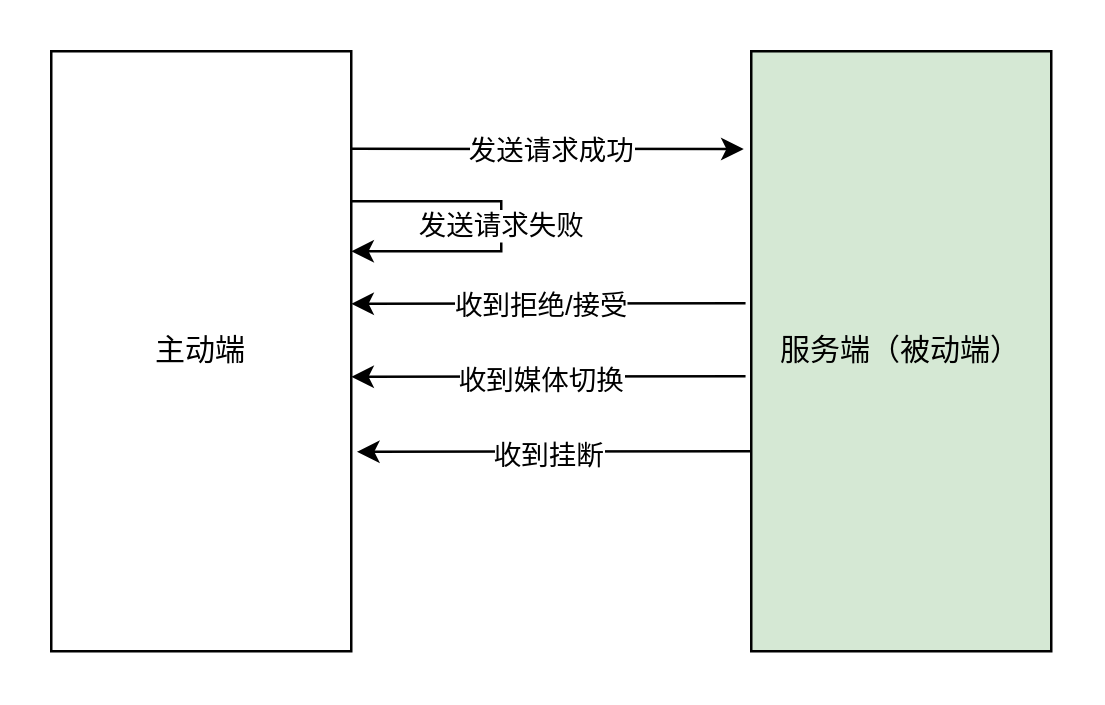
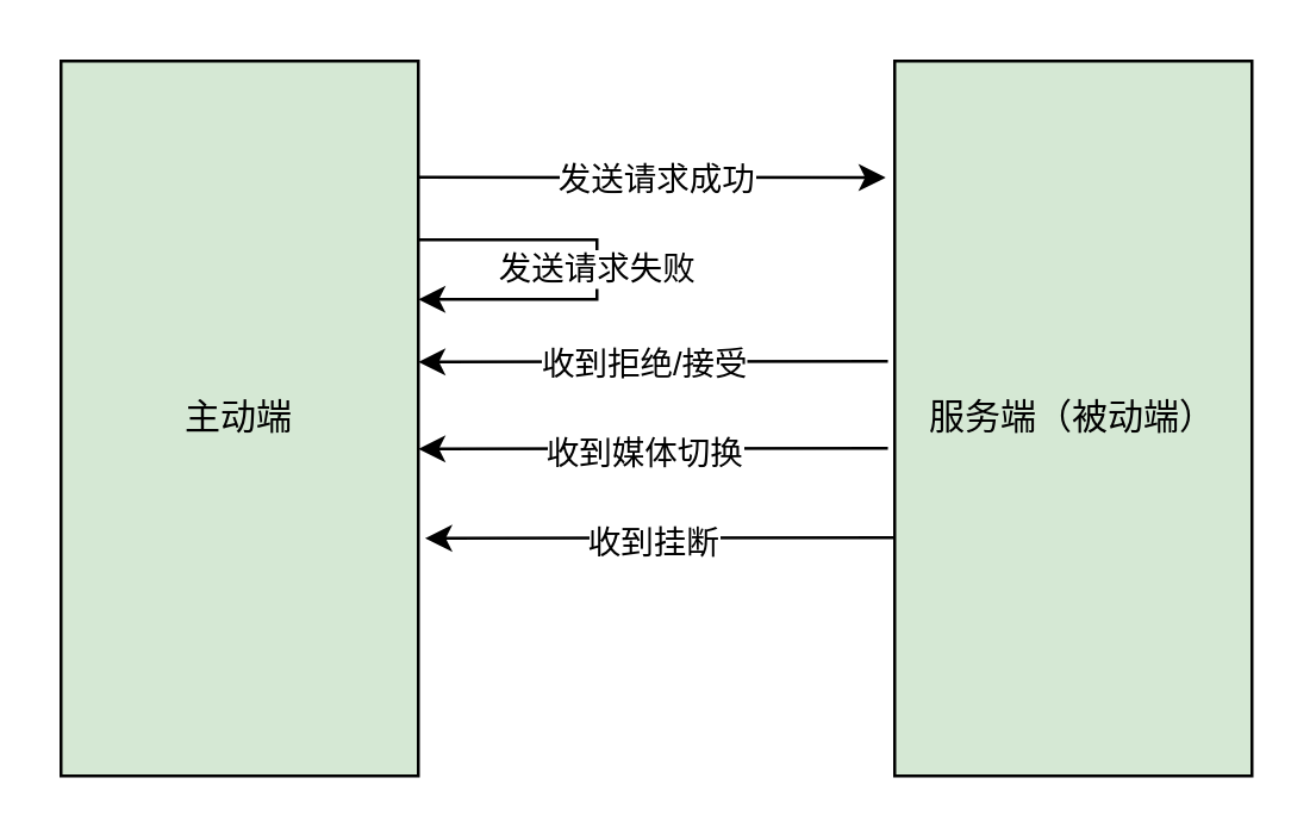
- <mxCell id="2" value="主动端" style="rounded=0;whiteSpace=wrap;html=1;" vertex="1" parent="1"><mxGeometry x="20" y="20" width="120" height="240" as="geometry" /></mxCell>
+ <mxCell id="2" value="主动端" style="rounded=0;whiteSpace=wrap;html=1;fillColor=#d5e8d4;" vertex="1" parent="1"><mxGeometry x="20" y="20" width="120" height="240" as="geometry" /></mxCell>
